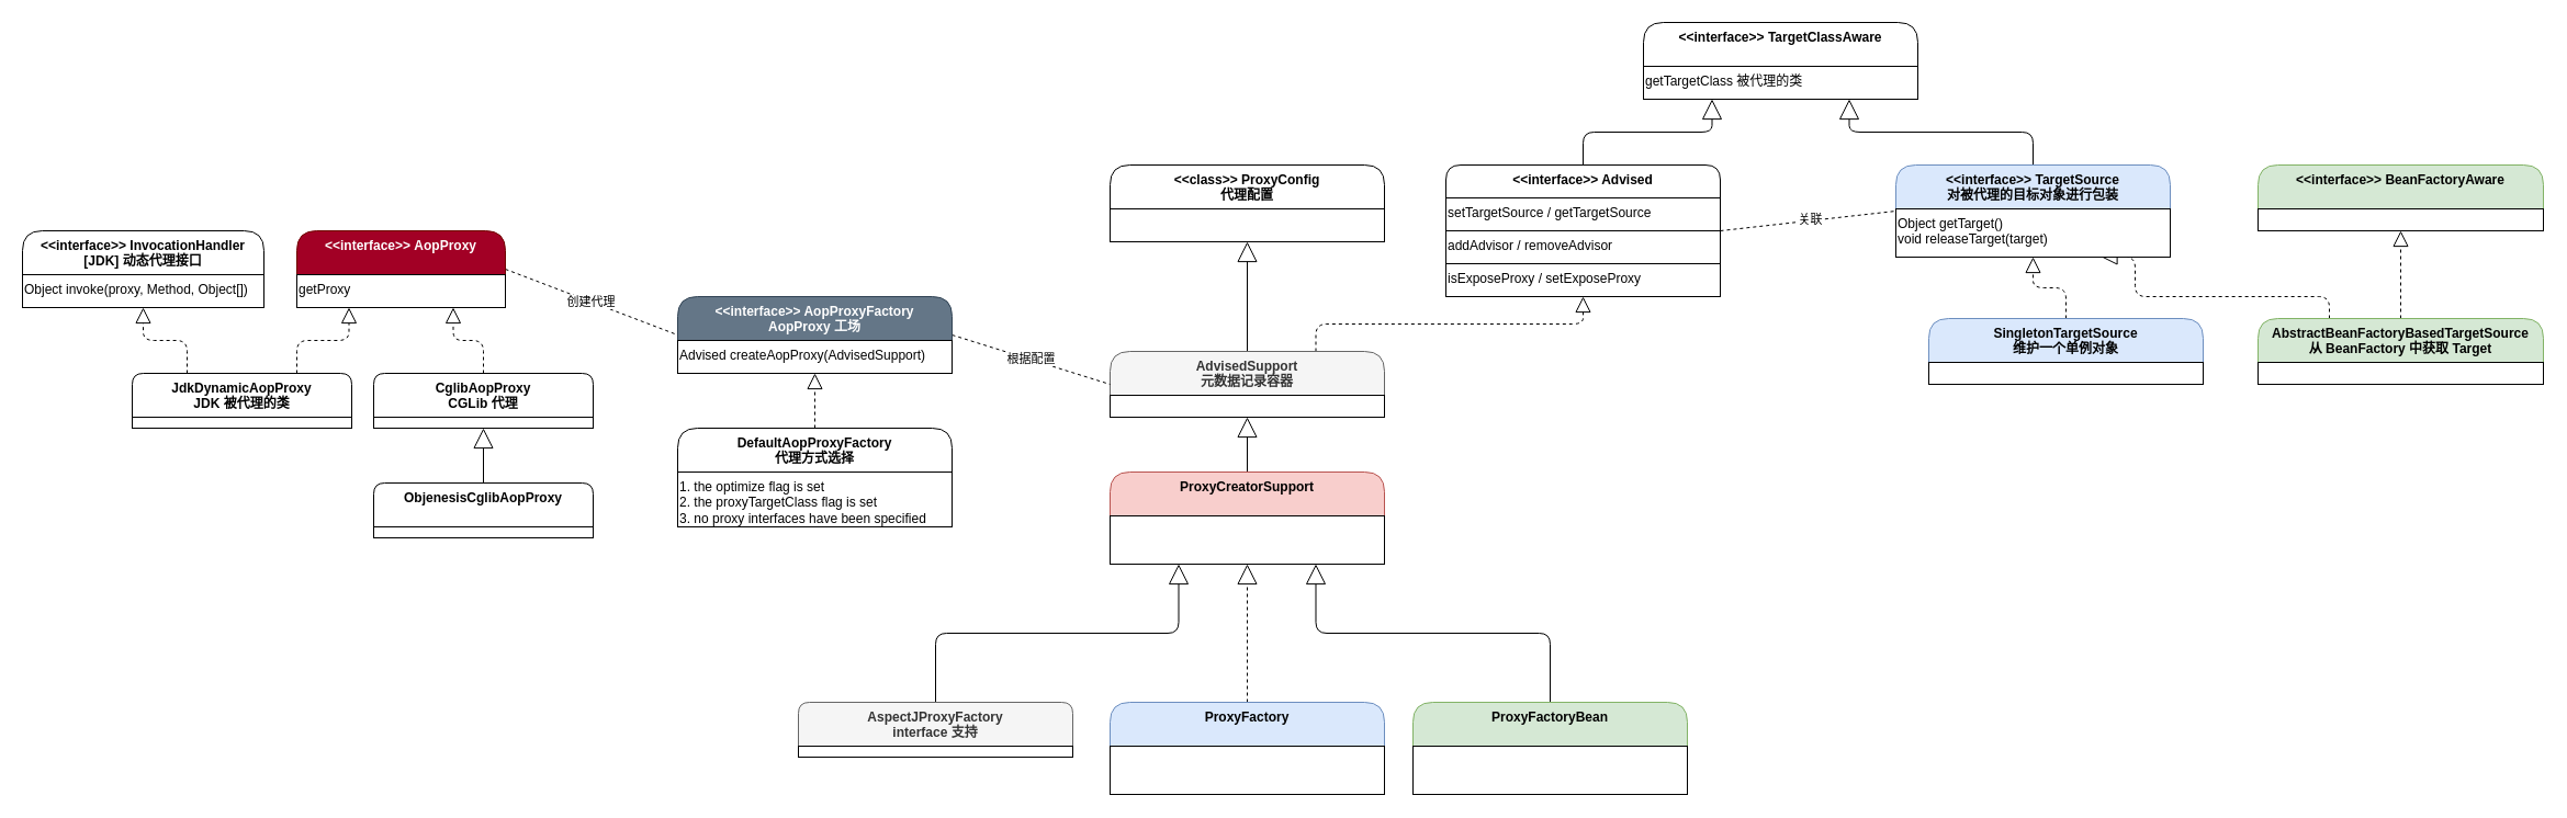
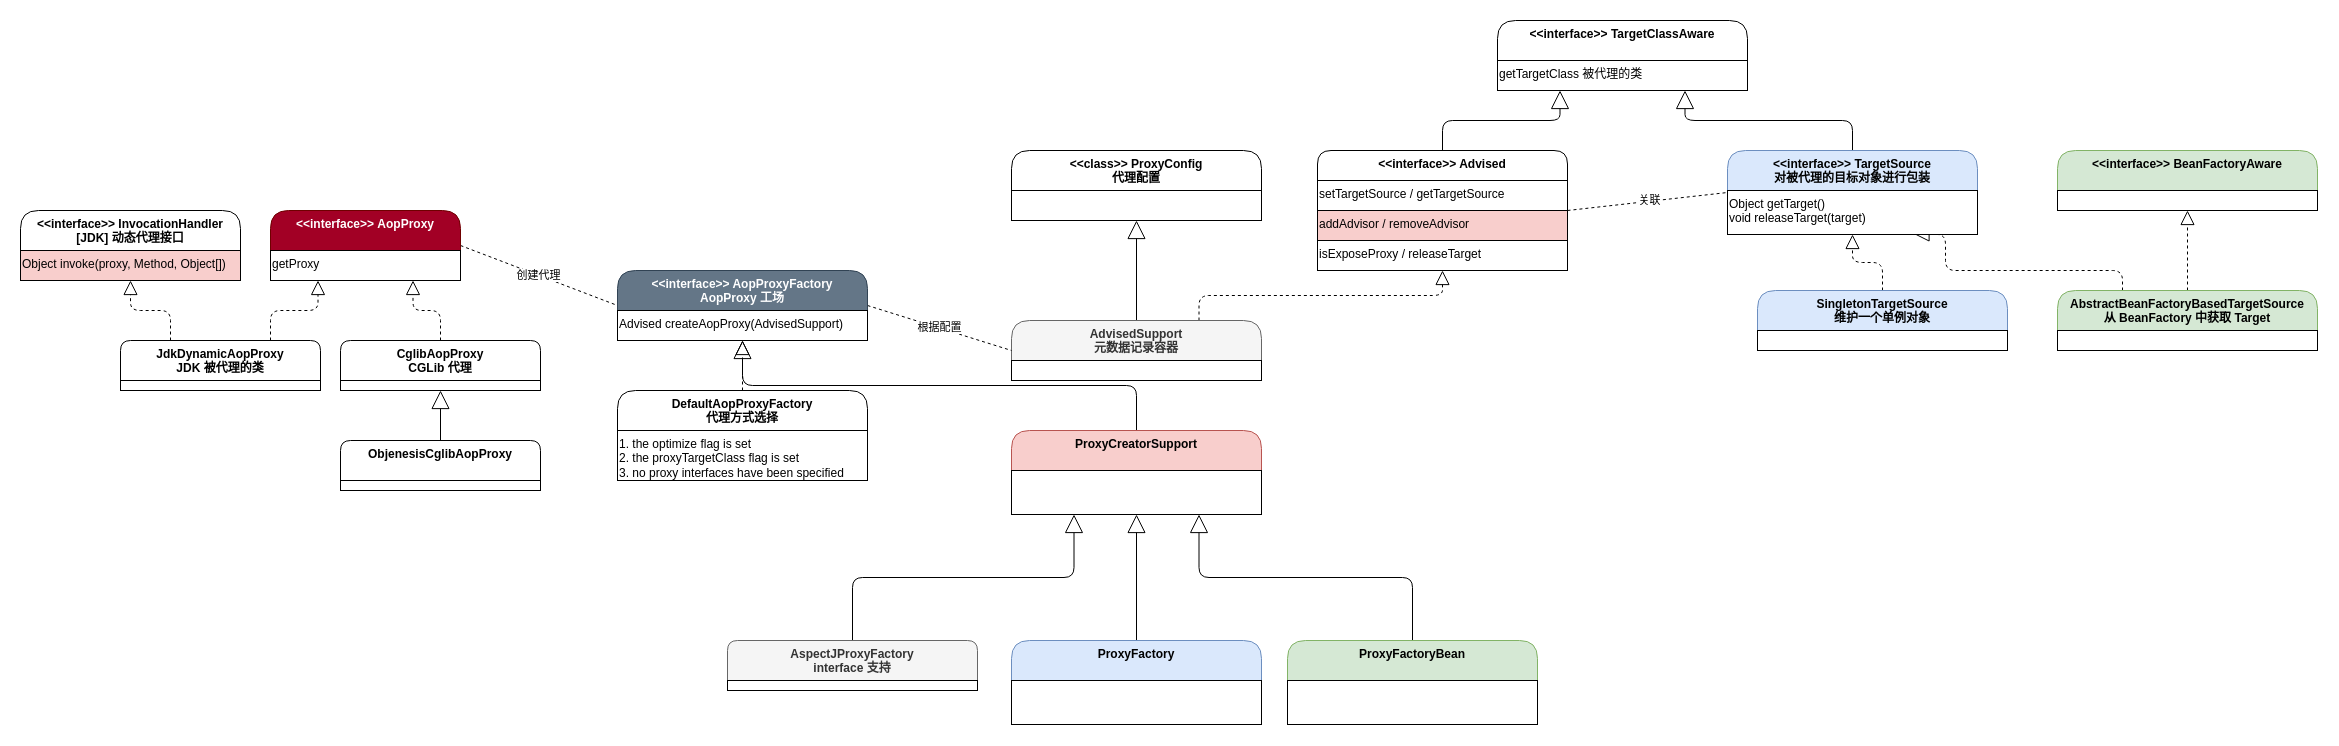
- <mxCell id="29" value="addAdvisor / removeAdvisor" style="rounded=0;whiteSpace=wrap;shadow=0;glass=0;sketch=0;align=left;verticalAlign=top;" vertex="1" parent="27"><mxGeometry y="60" width="250" height="30" as="geometry" /></mxCell>
+ <mxCell id="29" value="addAdvisor / removeAdvisor" style="rounded=0;whiteSpace=wrap;shadow=0;glass=0;sketch=0;align=left;verticalAlign=top;fillColor=#f8cecc;" vertex="1" parent="27"><mxGeometry y="60" width="250" height="30" as="geometry" /></mxCell>
- <mxCell id="30" value="isExposeProxy / setExposeProxy" style="rounded=0;whiteSpace=wrap;shadow=0;glass=0;sketch=0;align=left;verticalAlign=top;" vertex="1" parent="27"><mxGeometry y="90" width="250" height="30" as="geometry" /></mxCell>
+ <mxCell id="30" value="isExposeProxy / releaseTarget" style="rounded=0;whiteSpace=wrap;shadow=0;glass=0;sketch=0;align=left;verticalAlign=top;" vertex="1" parent="27"><mxGeometry y="90" width="250" height="30" as="geometry" /></mxCell>
- <mxCell id="56" value="Object invoke(proxy, Method, Object[])" style="rounded=0;whiteSpace=wrap;shadow=0;glass=0;sketch=0;align=left;verticalAlign=top;" vertex="1" parent="55"><mxGeometry y="40" width="220" height="30" as="geometry" /></mxCell>
+ <mxCell id="56" value="Object invoke(proxy, Method, Object[])" style="rounded=0;whiteSpace=wrap;shadow=0;glass=0;sketch=0;align=left;verticalAlign=top;fillColor=#f8cecc;" vertex="1" parent="55"><mxGeometry y="40" width="220" height="30" as="geometry" /></mxCell>
- <mxCell id="10" value="" style="endArrow=block;endSize=16;endFill=0;html=1;edgeStyle=orthogonalEdgeStyle;exitX=0.5;exitY=0;exitDx=0;exitDy=0;entryX=0.5;entryY=1;entryDx=0;entryDy=0;" edge="1" parent="1" source="39" target="37"><mxGeometry x="-295" y="-160" width="160" as="geometry"><mxPoint x="857" y="610" as="sourcePoint" /><mxPoint x="974.5" y="470" as="targetPoint" /></mxGeometry></mxCell>
+ <mxCell id="10" value="" style="endArrow=block;endSize=16;endFill=0;html=1;edgeStyle=orthogonalEdgeStyle;exitX=0.5;exitY=0;exitDx=0;exitDy=0;" edge="1" parent="1" source="39" target="58"><mxGeometry x="-295" y="-160" width="160" as="geometry"><mxPoint x="857" y="610" as="sourcePoint" /><mxPoint x="974.5" y="470" as="targetPoint" /></mxGeometry></mxCell>
- <mxCell id="3" value="" style="endArrow=block;endSize=16;endFill=0;html=1;edgeStyle=orthogonalEdgeStyle;exitX=0.5;exitY=0;exitDx=0;exitDy=0;entryX=0.5;entryY=1;entryDx=0;entryDy=0;dashed=1;" edge="1" parent="1" source="31" target="39"><mxGeometry x="-335" y="-120" width="160" as="geometry"><mxPoint x="862" y="650" as="sourcePoint" /><mxPoint x="1146" y="574" as="targetPoint" /></mxGeometry></mxCell>
+ <mxCell id="3" value="" style="endArrow=block;endSize=16;endFill=0;html=1;edgeStyle=orthogonalEdgeStyle;exitX=0.5;exitY=0;exitDx=0;exitDy=0;entryX=0.5;entryY=1;entryDx=0;entryDy=0;" edge="1" parent="1" source="31" target="39"><mxGeometry x="-335" y="-120" width="160" as="geometry"><mxPoint x="862" y="650" as="sourcePoint" /><mxPoint x="1146" y="574" as="targetPoint" /></mxGeometry></mxCell>
